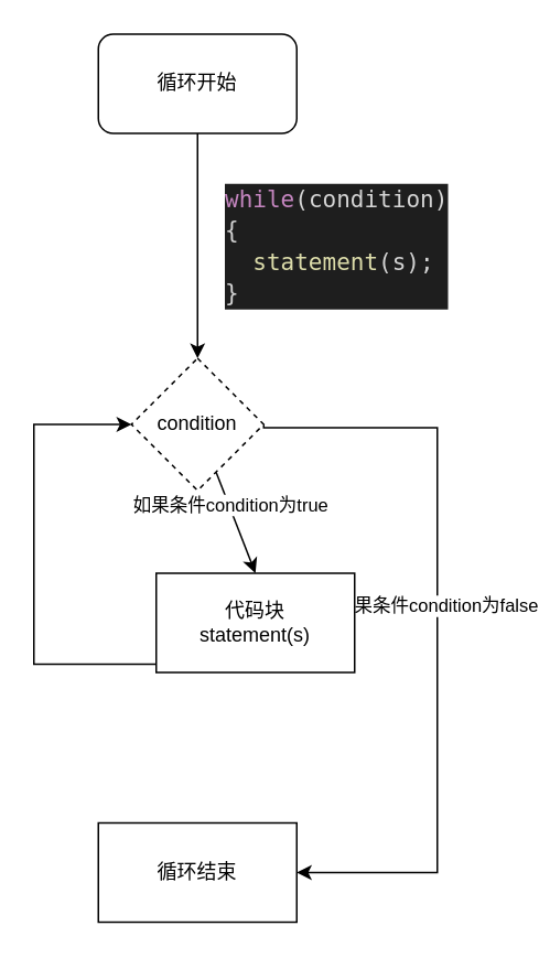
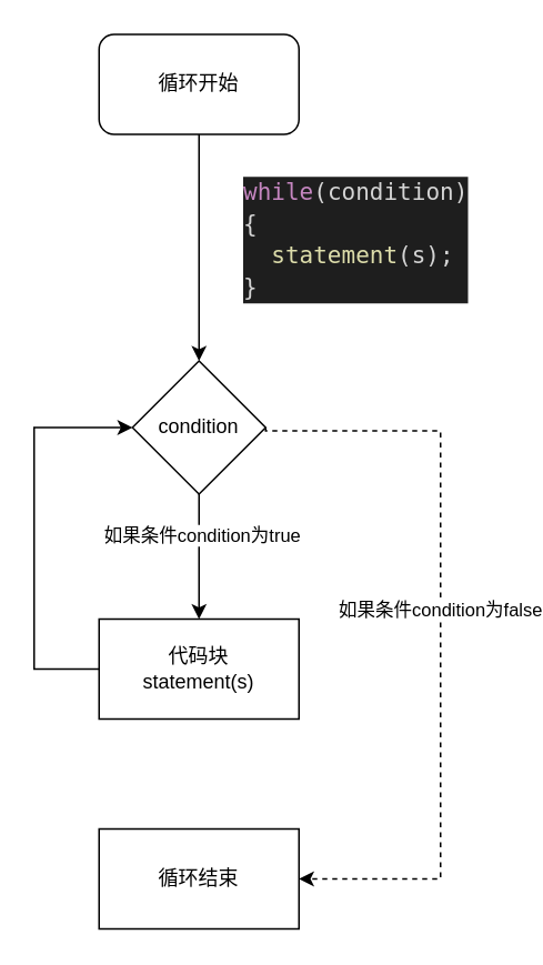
- <mxCell id="9" value="&lt;div style=&quot;color: rgb(212 , 212 , 212) ; background-color: rgb(30 , 30 , 30) ; font-family: &amp;#34;fira code&amp;#34; , &amp;#34;droid sans mono&amp;#34; , &amp;#34;monospace&amp;#34; , monospace ; font-size: 14px ; line-height: 19px&quot;&gt;&lt;div&gt;&lt;span style=&quot;color: #c586c0&quot;&gt;while&lt;/span&gt;(condition)&lt;/div&gt;&lt;div&gt;{&lt;/div&gt;&lt;div&gt;&lt;span style=&quot;color: #dcdcaa&quot;&gt;&amp;nbsp; statement&lt;/span&gt;(s);&lt;/div&gt;&lt;div&gt;}&lt;/div&gt;&lt;/div&gt;" style="text;html=1;strokeColor=none;fillColor=none;align=left;verticalAlign=middle;whiteSpace=wrap;rounded=0;" parent="1" vertex="1"><mxGeometry x="134" y="103" width="143" height="89" as="geometry" /></mxCell>
+ <mxCell id="9" value="&lt;div style=&quot;color: rgb(212 , 212 , 212) ; background-color: rgb(30 , 30 , 30) ; font-family: &amp;#34;fira code&amp;#34; , &amp;#34;droid sans mono&amp;#34; , &amp;#34;monospace&amp;#34; , monospace ; font-size: 14px ; line-height: 19px&quot;&gt;&lt;div&gt;&lt;span style=&quot;color: #c586c0&quot;&gt;while&lt;/span&gt;(condition)&lt;/div&gt;&lt;div&gt;{&lt;/div&gt;&lt;div&gt;&lt;span style=&quot;color: #dcdcaa&quot;&gt;&amp;nbsp; statement&lt;/span&gt;(s);&lt;/div&gt;&lt;div&gt;}&lt;/div&gt;&lt;/div&gt;" style="text;html=1;strokeColor=none;fillColor=none;align=left;verticalAlign=middle;whiteSpace=wrap;rounded=0;" parent="1" vertex="1"><mxGeometry x="144" y="98" width="143" height="89" as="geometry" /></mxCell>
- <mxCell id="8" value="condition" style="rhombus;whiteSpace=wrap;html=1;dashed=1;" parent="1" vertex="1"><mxGeometry x="79" y="216" width="80" height="80" as="geometry" /></mxCell>
+ <mxCell id="8" value="condition" style="rhombus;whiteSpace=wrap;html=1;" parent="1" vertex="1"><mxGeometry x="79" y="216" width="80" height="80" as="geometry" /></mxCell>
- <mxCell id="11" value="代码块&lt;br&gt;statement(s)" style="rounded=0;whiteSpace=wrap;html=1;" parent="1" vertex="1"><mxGeometry x="94" y="346" width="120" height="60" as="geometry" /></mxCell>
+ <mxCell id="11" value="代码块&lt;br&gt;statement(s)" style="rounded=0;whiteSpace=wrap;html=1;" parent="1" vertex="1"><mxGeometry x="59" y="371" width="120" height="60" as="geometry" /></mxCell>
- <mxCell id="6" style="edgeStyle=orthogonalEdgeStyle;rounded=0;orthogonalLoop=1;jettySize=auto;html=1;entryX=1;entryY=0.5;entryDx=0;entryDy=0;exitX=1;exitY=0.5;exitDx=0;exitDy=0;" edge="1" parent="1" source="8" target="12"><mxGeometry relative="1" as="geometry"><Array as="points"><mxPoint x="159" y="258" /><mxPoint x="264" y="258" /><mxPoint x="264" y="527" /></Array></mxGeometry></mxCell>
+ <mxCell id="6" style="edgeStyle=orthogonalEdgeStyle;rounded=0;orthogonalLoop=1;jettySize=auto;html=1;entryX=1;entryY=0.5;entryDx=0;entryDy=0;exitX=1;exitY=0.5;exitDx=0;exitDy=0;dashed=1;" edge="1" parent="1" source="8" target="12"><mxGeometry relative="1" as="geometry"><Array as="points"><mxPoint x="159" y="258" /><mxPoint x="264" y="258" /><mxPoint x="264" y="527" /></Array></mxGeometry></mxCell>
